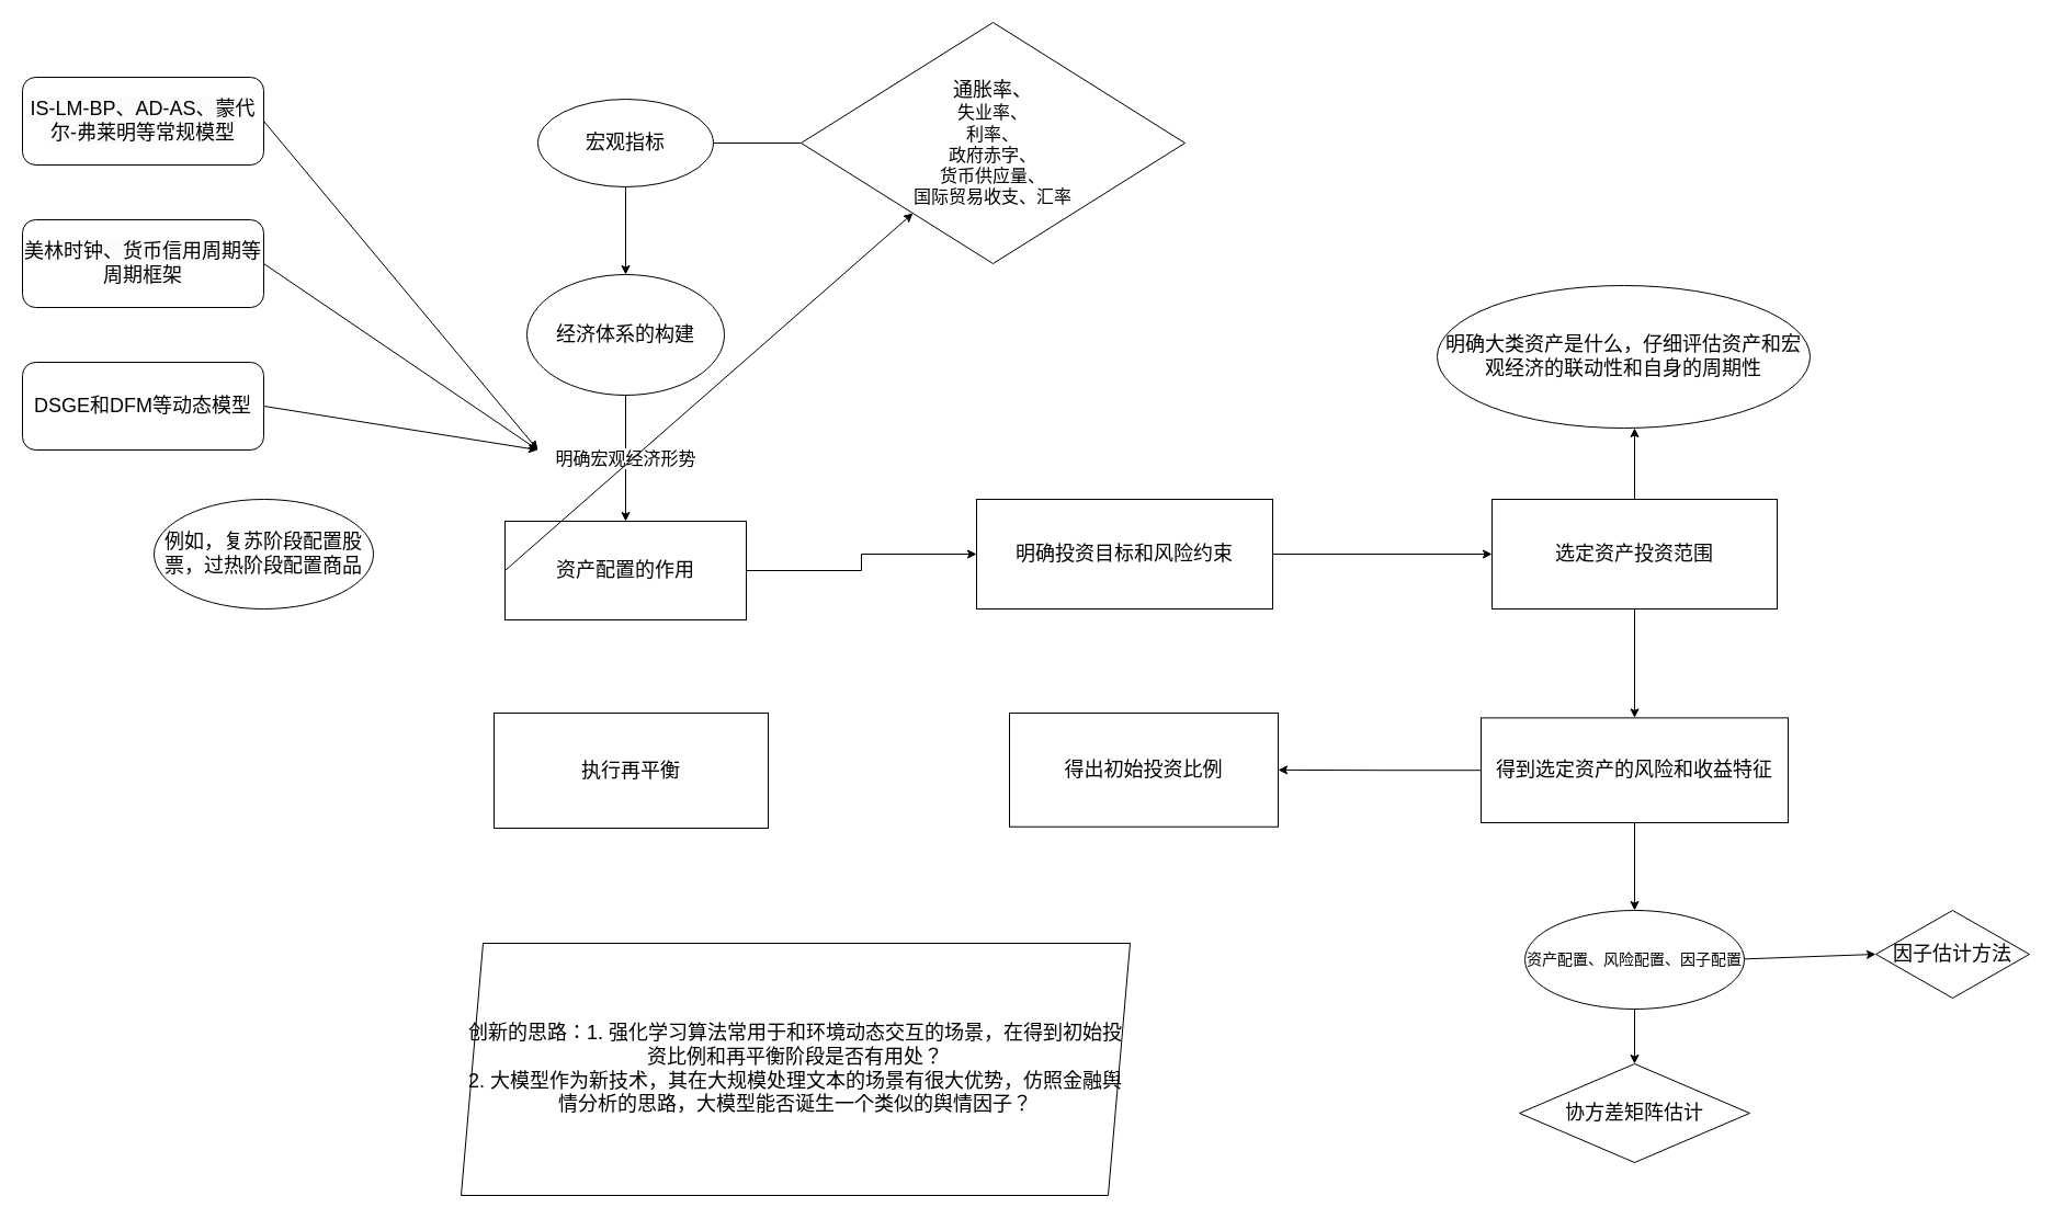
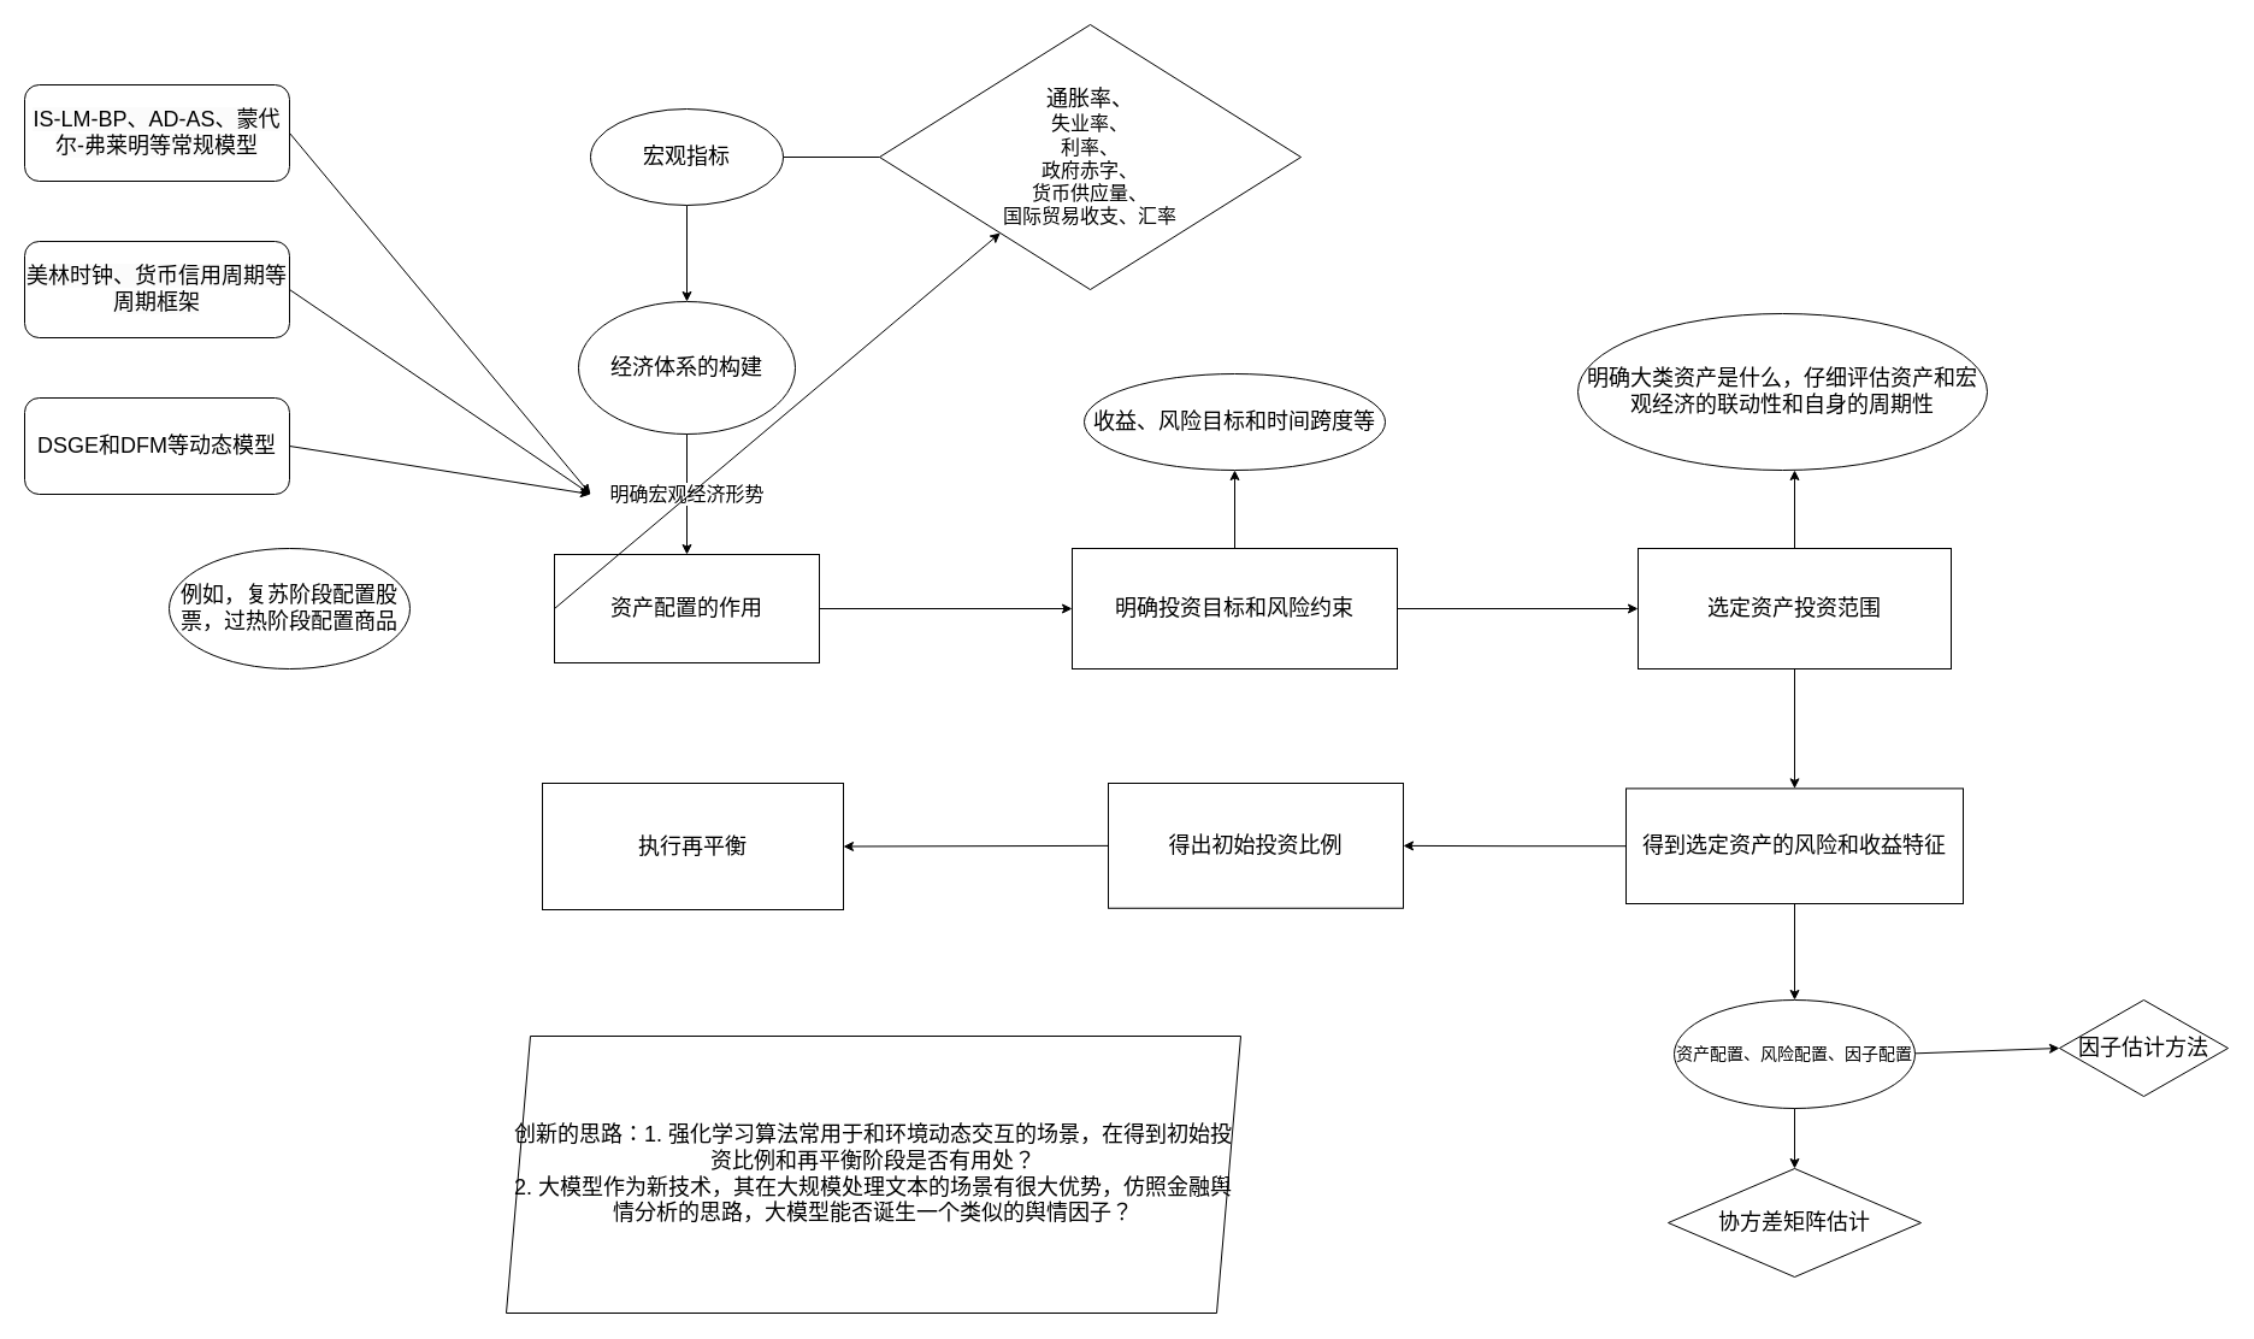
+ <mxCell id="19" value="&lt;font style=&quot;font-size: 18px;&quot;&gt;收益、风险目标和时间跨度等&lt;/font&gt;" style="ellipse;whiteSpace=wrap;html=1;rounded=0;" vertex="1" parent="1"><mxGeometry x="900" y="310" width="250" height="80" as="geometry" /></mxCell>
+ <mxCell id="9" value="" style="edgeStyle=orthogonalEdgeStyle;rounded=0;orthogonalLoop=1;jettySize=auto;html=1;" edge="1" parent="1" source="10" target="19"><mxGeometry relative="1" as="geometry" /></mxCell>
- <mxCell id="3" value="&lt;span style=&quot;font-size: 18px;&quot;&gt;资产配置的作用&lt;/span&gt;" style="rounded=0;whiteSpace=wrap;html=1;" vertex="1" parent="1"><mxGeometry x="460" y="475" width="220" height="90" as="geometry" /></mxCell>
+ <mxCell id="3" value="&lt;span style=&quot;font-size: 18px;&quot;&gt;资产配置的作用&lt;/span&gt;" style="rounded=0;whiteSpace=wrap;html=1;" vertex="1" parent="1"><mxGeometry x="460" y="460" width="220" height="90" as="geometry" /></mxCell>
+ <mxCell id="17" value="" style="endArrow=classic;html=1;rounded=0;exitX=0;exitY=0.5;exitDx=0;exitDy=0;entryX=1;entryY=0.5;entryDx=0;entryDy=0;" edge="1" parent="1" source="15" target="16"><mxGeometry width="50" height="50" relative="1" as="geometry"><mxPoint x="670" y="850" as="sourcePoint" /><mxPoint x="720" y="800" as="targetPoint" /></mxGeometry></mxCell>
